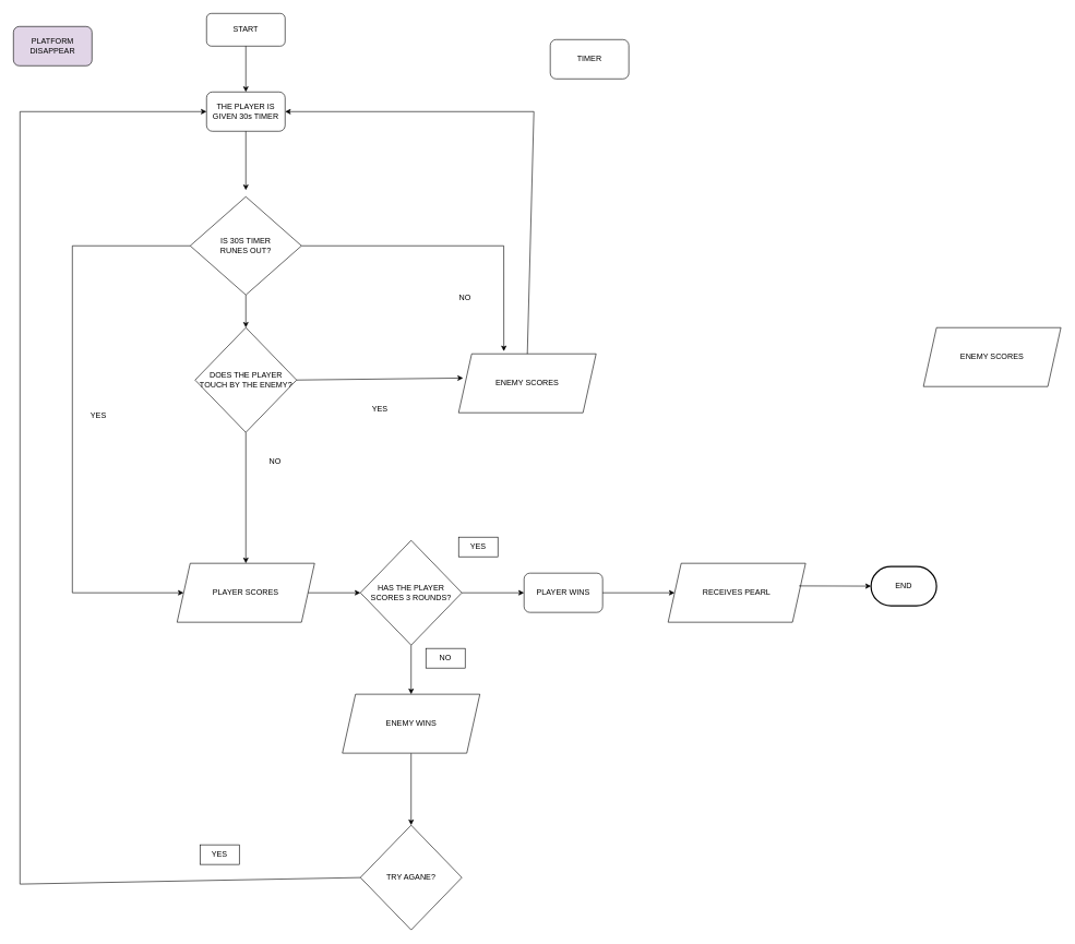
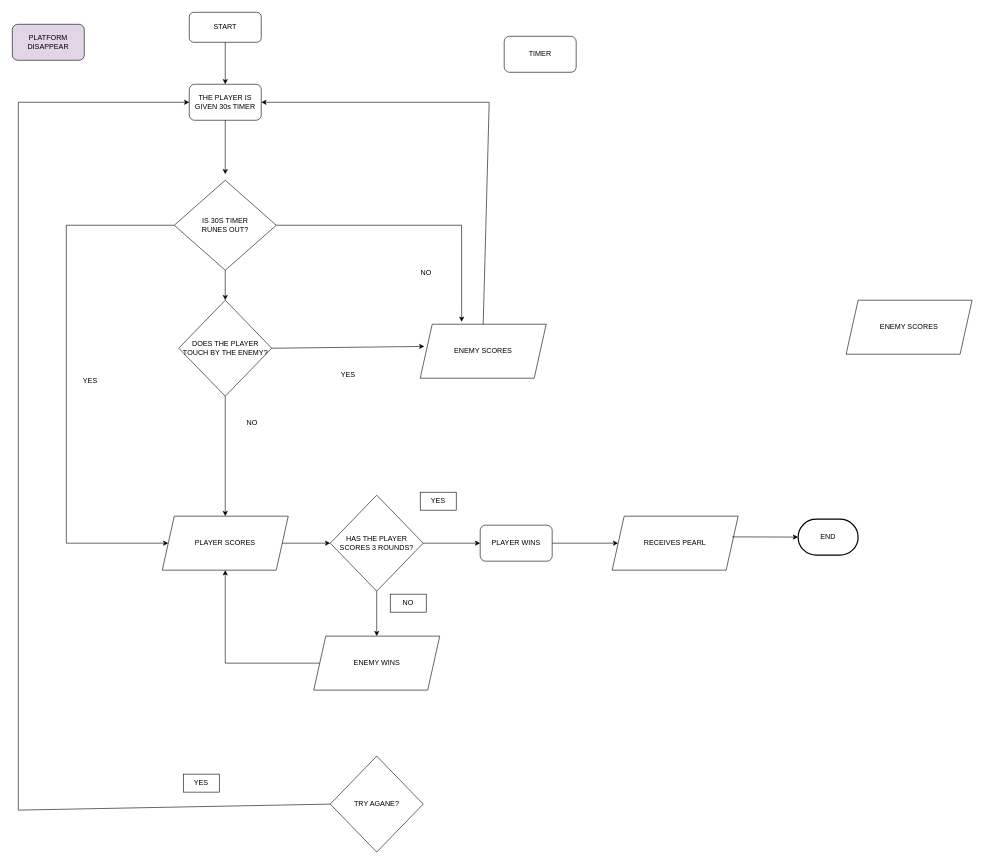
- <mxCell id="32" style="edgeStyle=orthogonalEdgeStyle;rounded=0;orthogonalLoop=1;jettySize=auto;html=1;entryX=0.5;entryY=0;entryDx=0;entryDy=0;labelBackgroundColor=default;fontColor=default;strokeColor=default;fillColor=default;" edge="1" parent="1" source="33" target="34"><mxGeometry relative="1" as="geometry" /></mxCell>
+ <mxCell id="32" style="edgeStyle=orthogonalEdgeStyle;rounded=0;orthogonalLoop=1;jettySize=auto;html=1;labelBackgroundColor=default;fontColor=default;strokeColor=default;fillColor=default;" edge="1" parent="1" source="33" target="19"><mxGeometry relative="1" as="geometry" /></mxCell>
